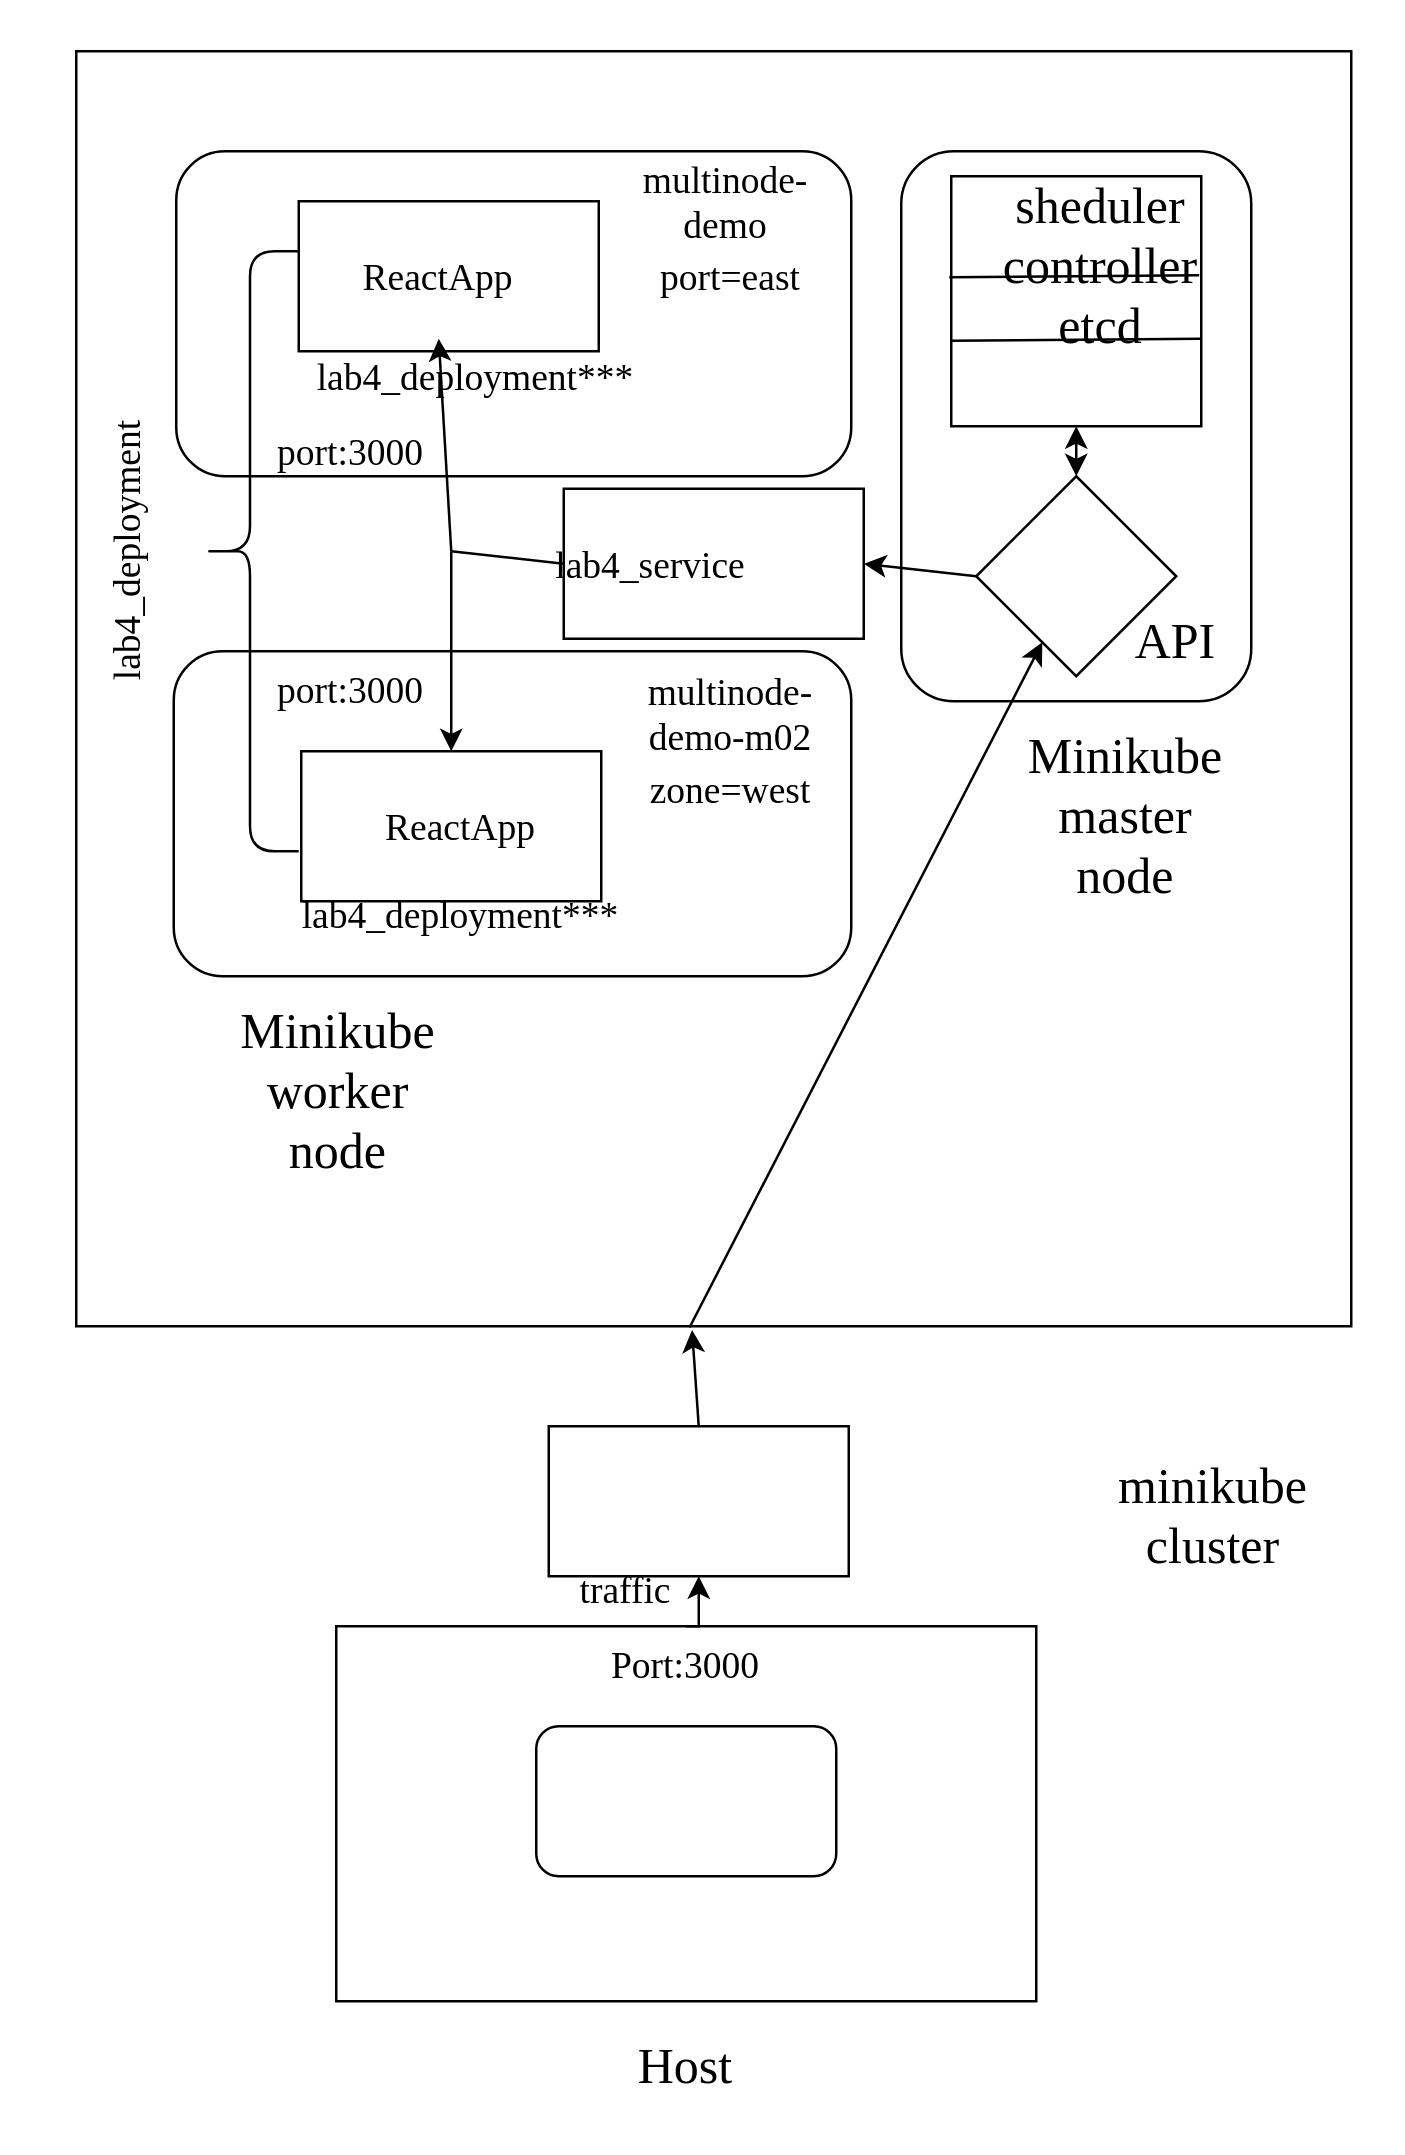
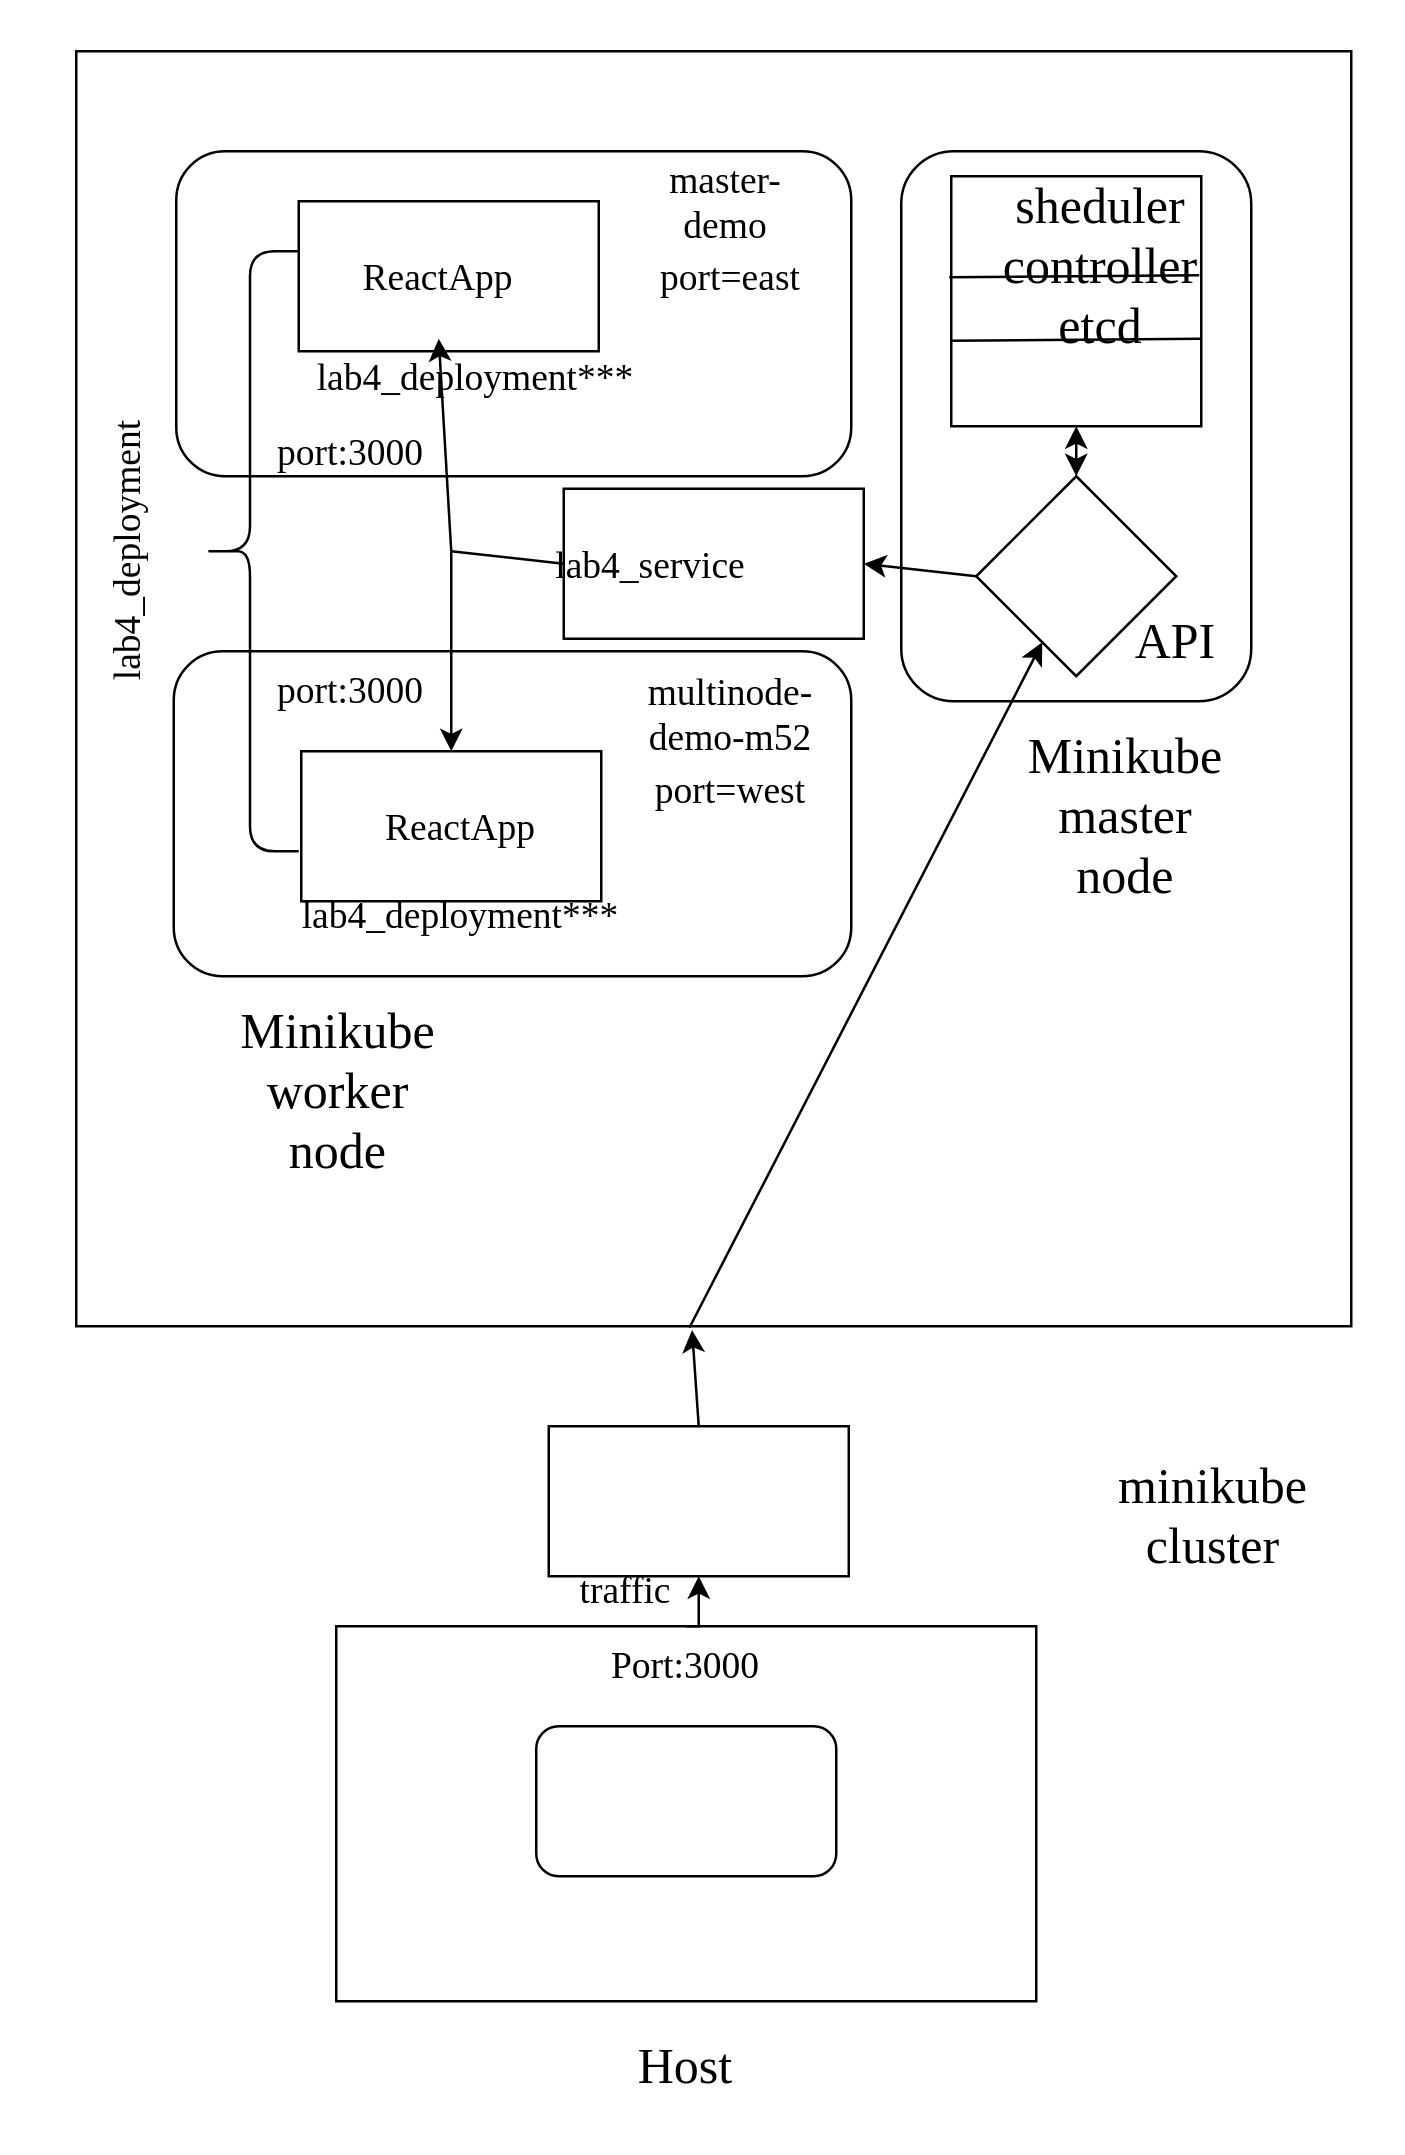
- <mxCell id="35" value="multinode-demo" style="text;html=1;strokeColor=none;fillColor=none;align=center;verticalAlign=middle;whiteSpace=wrap;rounded=0;fontFamily=Comic Sans MS;fontSize=15;" vertex="1" parent="1"><mxGeometry x="260" y="65" width="60" height="30" as="geometry" /></mxCell>
+ <mxCell id="35" value="master-demo" style="text;html=1;strokeColor=none;fillColor=none;align=center;verticalAlign=middle;whiteSpace=wrap;rounded=0;fontFamily=Comic Sans MS;fontSize=15;" vertex="1" parent="1"><mxGeometry x="260" y="65" width="60" height="30" as="geometry" /></mxCell>
- <mxCell id="36" value="multinode-demo-m02" style="text;html=1;strokeColor=none;fillColor=none;align=center;verticalAlign=middle;whiteSpace=wrap;rounded=0;fontFamily=Comic Sans MS;fontSize=15;" vertex="1" parent="1"><mxGeometry x="244" y="270" width="96" height="30" as="geometry" /></mxCell>
+ <mxCell id="36" value="multinode-demo-m52" style="text;html=1;strokeColor=none;fillColor=none;align=center;verticalAlign=middle;whiteSpace=wrap;rounded=0;fontFamily=Comic Sans MS;fontSize=15;" vertex="1" parent="1"><mxGeometry x="244" y="270" width="96" height="30" as="geometry" /></mxCell>
- <mxCell id="38" value="zone=west" style="text;html=1;strokeColor=none;fillColor=none;align=center;verticalAlign=middle;whiteSpace=wrap;rounded=0;fontFamily=Comic Sans MS;fontSize=15;" vertex="1" parent="1"><mxGeometry x="262" y="300" width="60" height="30" as="geometry" /></mxCell>
+ <mxCell id="38" value="port=west" style="text;html=1;strokeColor=none;fillColor=none;align=center;verticalAlign=middle;whiteSpace=wrap;rounded=0;fontFamily=Comic Sans MS;fontSize=15;" vertex="1" parent="1"><mxGeometry x="262" y="300" width="60" height="30" as="geometry" /></mxCell>
